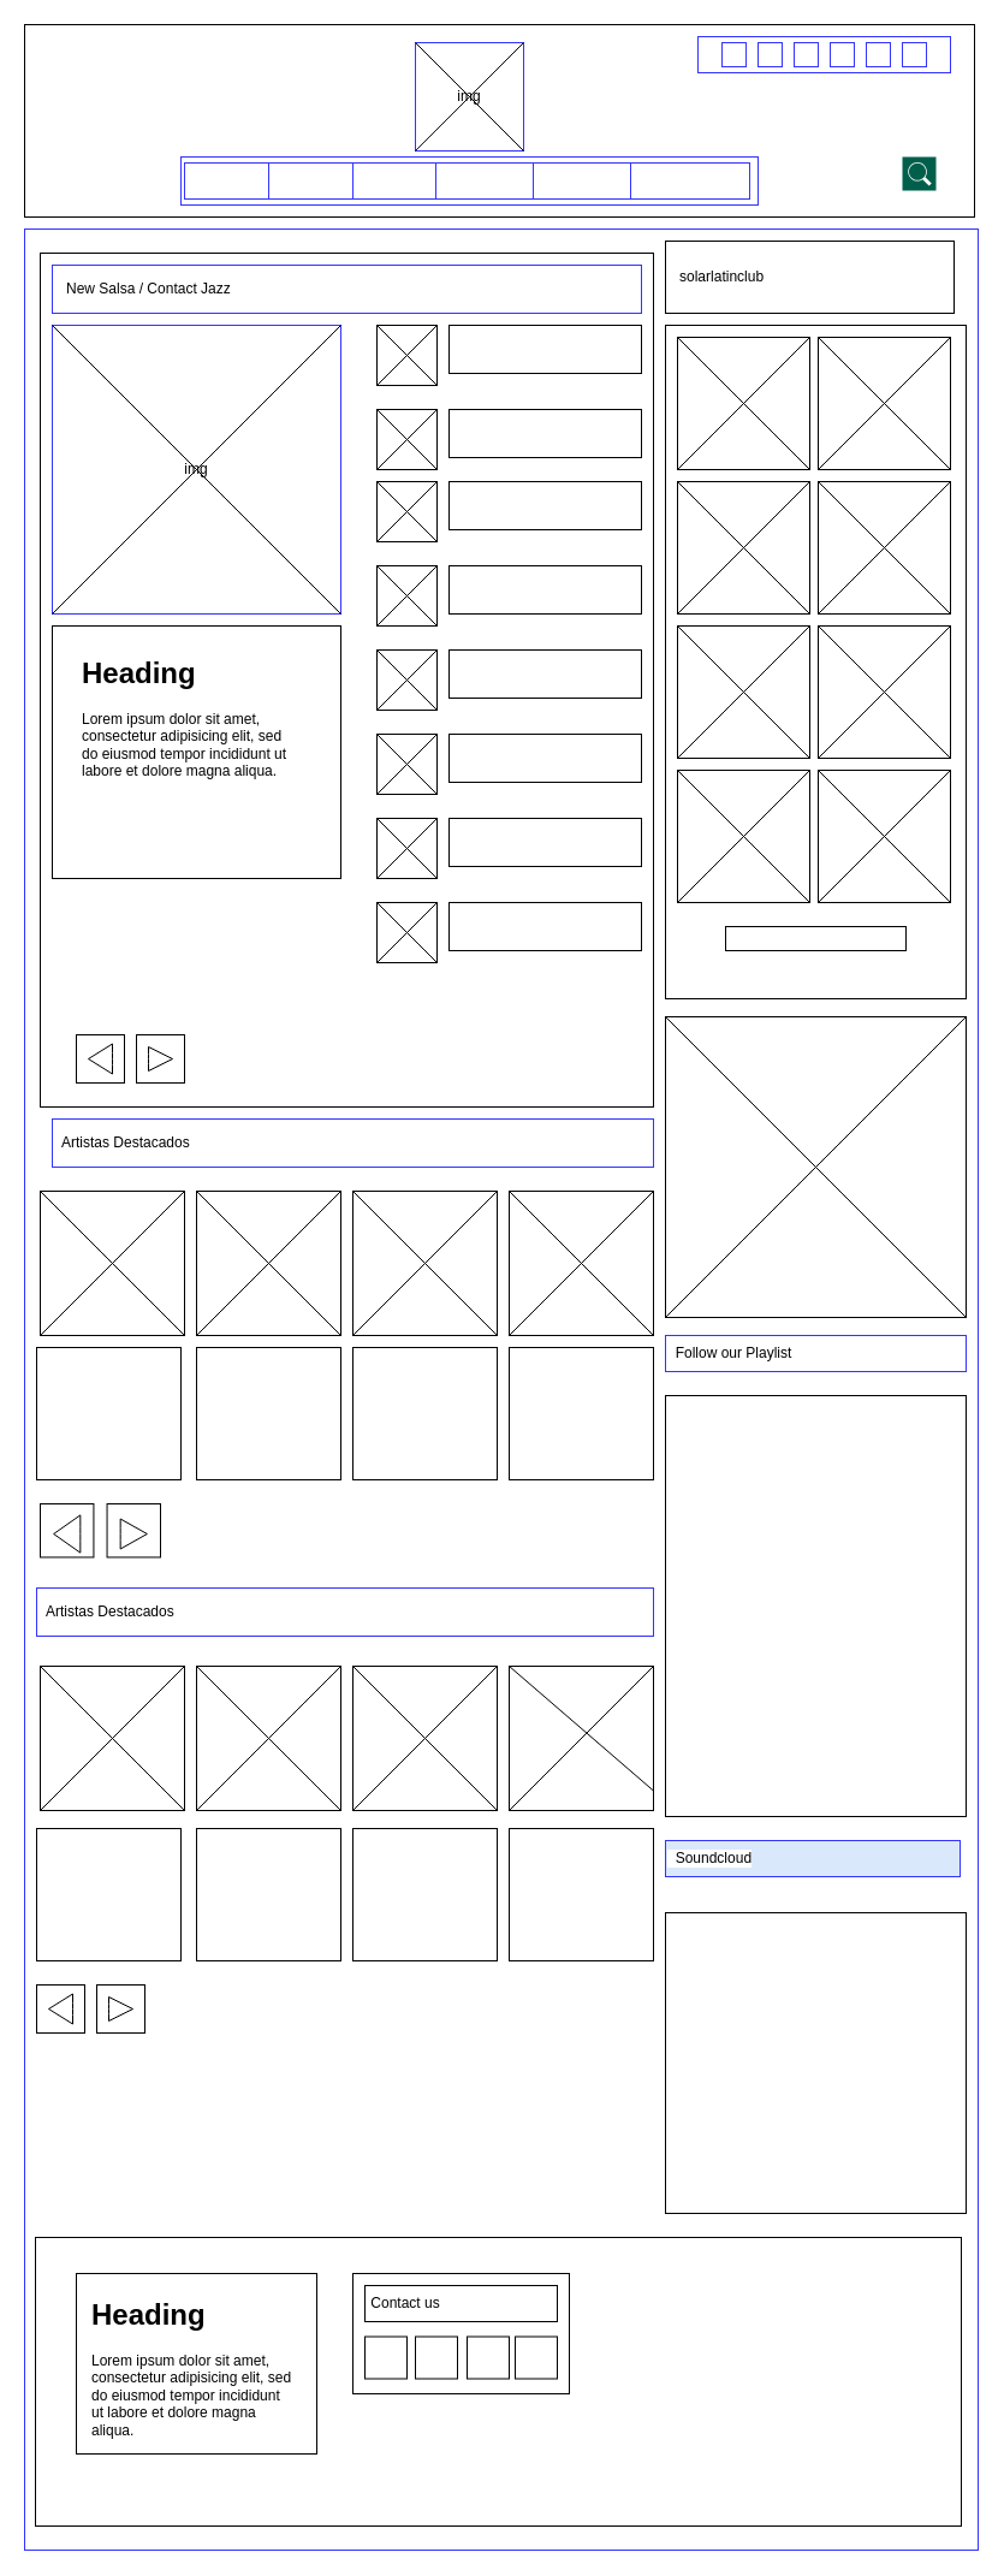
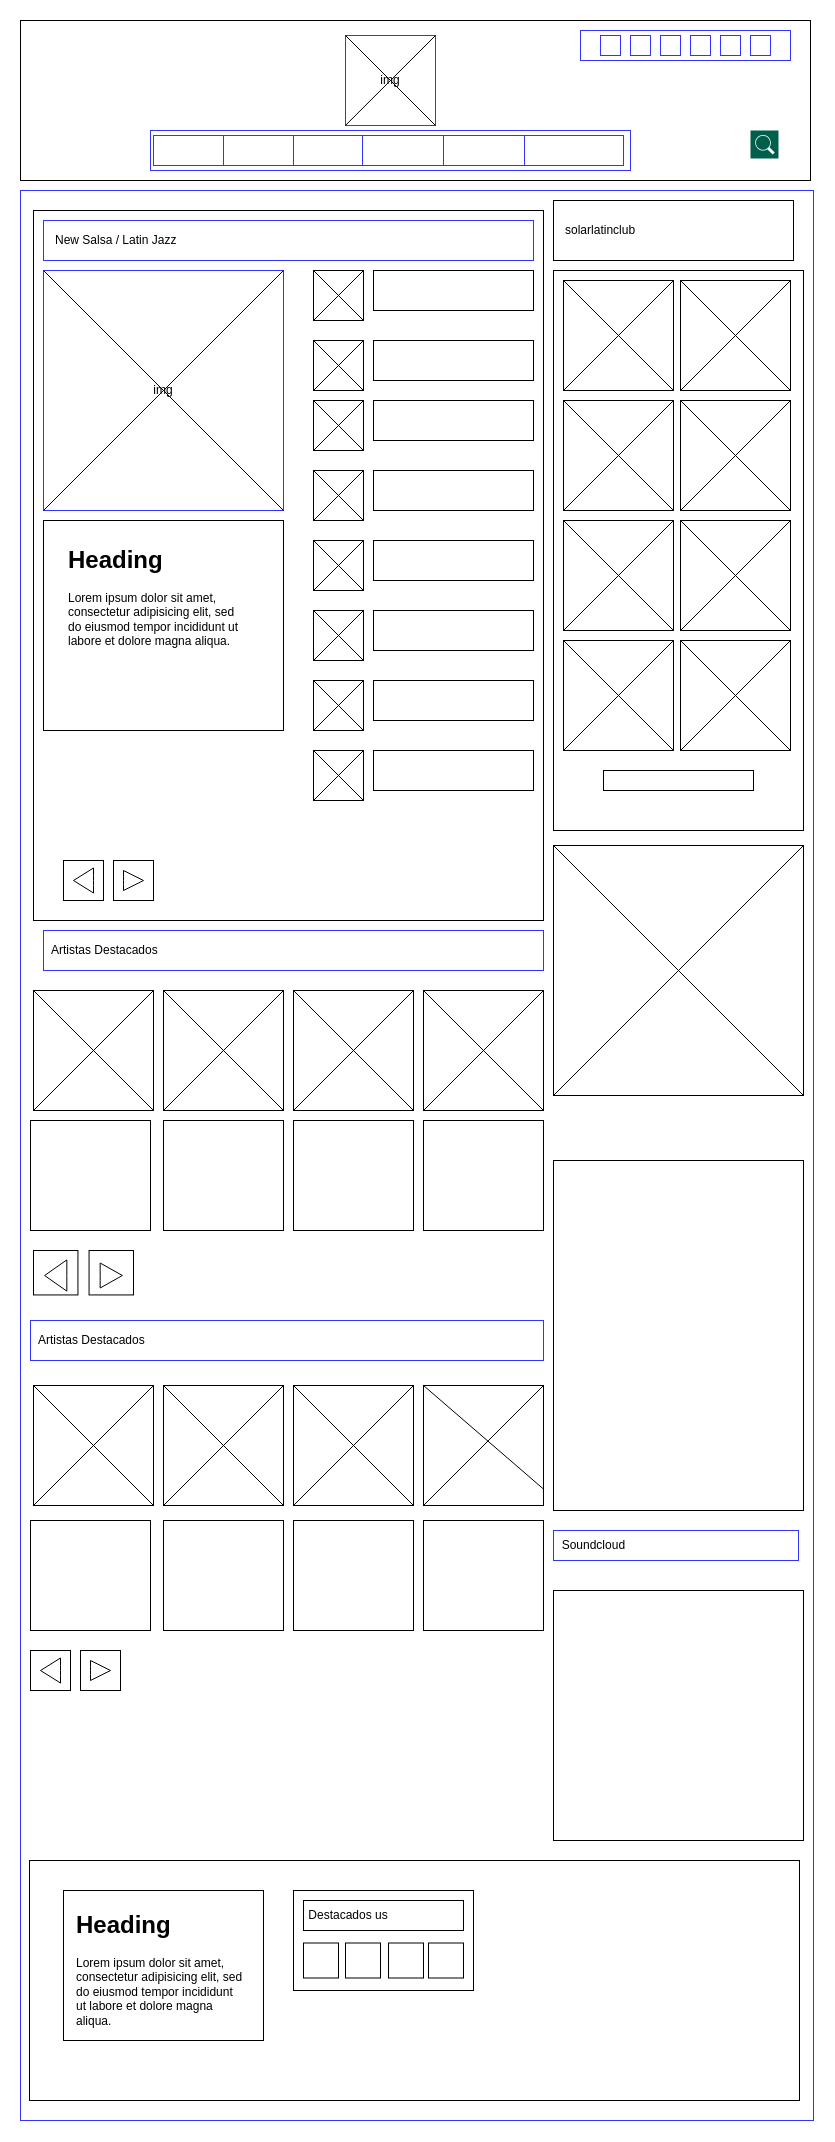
- <mxCell id="28" value="&amp;nbsp; &amp;nbsp;New Salsa / Contact Jazz" style="rounded=0;whiteSpace=wrap;html=1;labelBackgroundColor=#FFFFFF;strokeColor=#3333FF;fontFamily=Helvetica;fontColor=#000000;align=left;" vertex="1" parent="1"><mxGeometry x="43" y="220" width="490" height="40" as="geometry" /></mxCell>
+ <mxCell id="28" value="&amp;nbsp; &amp;nbsp;New Salsa / Latin Jazz" style="rounded=0;whiteSpace=wrap;html=1;labelBackgroundColor=#FFFFFF;strokeColor=#3333FF;fontFamily=Helvetica;fontColor=#000000;align=left;" vertex="1" parent="1"><mxGeometry x="43" y="220" width="490" height="40" as="geometry" /></mxCell>
- <mxCell id="154" value="&amp;nbsp; Follow our Playlist" style="rounded=0;whiteSpace=wrap;html=1;labelBackgroundColor=#FFFFFF;strokeColor=#3333FF;fontFamily=Helvetica;fontColor=#000000;align=left;" vertex="1" parent="1"><mxGeometry x="553" y="1110" width="250" height="30" as="geometry" /></mxCell>
- <mxCell id="160" value="&amp;nbsp; Soundcloud" style="rounded=0;whiteSpace=wrap;html=1;labelBackgroundColor=#FFFFFF;strokeColor=#3333FF;fontFamily=Helvetica;fontColor=#000000;align=left;fillColor=#dae8fc;" vertex="1" parent="1"><mxGeometry x="553" y="1530" width="245" height="30" as="geometry" /></mxCell>
+ <mxCell id="160" value="&amp;nbsp; Soundcloud" style="rounded=0;whiteSpace=wrap;html=1;labelBackgroundColor=#FFFFFF;strokeColor=#3333FF;fontFamily=Helvetica;fontColor=#000000;align=left;" vertex="1" parent="1"><mxGeometry x="553" y="1530" width="245" height="30" as="geometry" /></mxCell>
- <mxCell id="243" value="&amp;nbsp;Contact us" style="rounded=0;whiteSpace=wrap;html=1;labelBackgroundColor=#FFFFFF;fillStyle=solid;strokeColor=#000000;fontFamily=Helvetica;fontColor=#000000;fillColor=default;align=left;" vertex="1" parent="1"><mxGeometry x="303" y="1900" width="160" height="30" as="geometry" /></mxCell>
+ <mxCell id="243" value="&amp;nbsp;Destacados us" style="rounded=0;whiteSpace=wrap;html=1;labelBackgroundColor=#FFFFFF;fillStyle=solid;strokeColor=#000000;fontFamily=Helvetica;fontColor=#000000;fillColor=default;align=left;" vertex="1" parent="1"><mxGeometry x="303" y="1900" width="160" height="30" as="geometry" /></mxCell>
